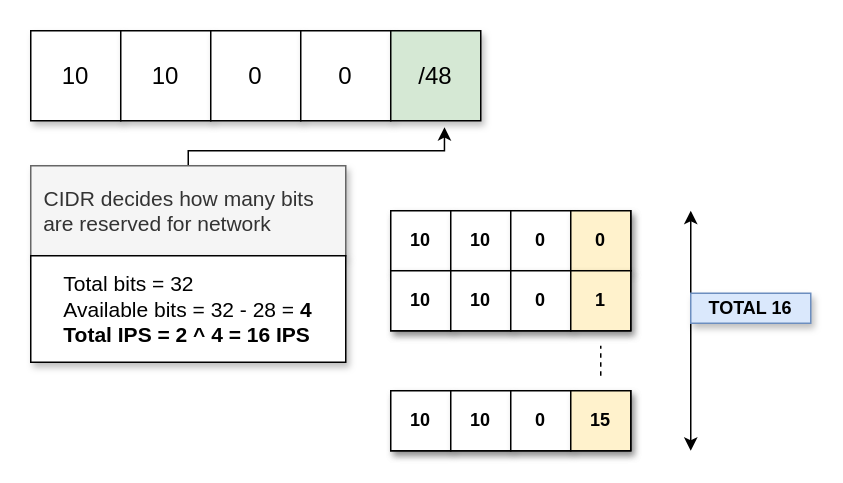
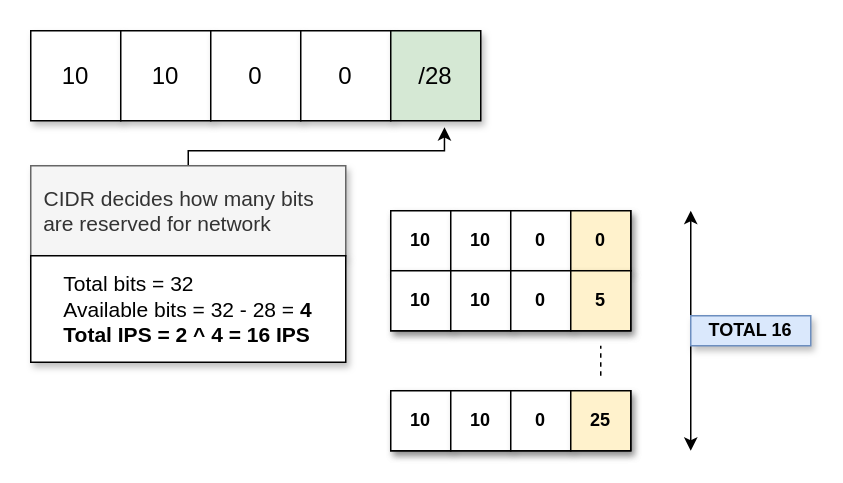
- <mxCell id="6" value="&lt;font style=&quot;font-size: 16px&quot;&gt;/48&lt;/font&gt;" style="rounded=0;whiteSpace=wrap;html=1;shadow=1;fillColor=#d5e8d4;" vertex="1" parent="1"><mxGeometry x="260" y="20" width="60" height="60" as="geometry" /></mxCell>
+ <mxCell id="6" value="&lt;font style=&quot;font-size: 16px&quot;&gt;/28&lt;/font&gt;" style="rounded=0;whiteSpace=wrap;html=1;shadow=1;fillColor=#d5e8d4;" vertex="1" parent="1"><mxGeometry x="260" y="20" width="60" height="60" as="geometry" /></mxCell>
- <mxCell id="19" value="&lt;b&gt;1&lt;/b&gt;" style="rounded=0;whiteSpace=wrap;html=1;shadow=1;fillColor=#fff2cc;" vertex="1" parent="1"><mxGeometry x="380" y="180" width="40" height="40" as="geometry" /></mxCell>
+ <mxCell id="19" value="&lt;b&gt;5&lt;/b&gt;" style="rounded=0;whiteSpace=wrap;html=1;shadow=1;fillColor=#fff2cc;" vertex="1" parent="1"><mxGeometry x="380" y="180" width="40" height="40" as="geometry" /></mxCell>
- <mxCell id="27" value="&lt;b&gt;TOTAL 16&lt;/b&gt;" style="text;html=1;strokeColor=#6c8ebf;fillColor=#dae8fc;align=center;verticalAlign=middle;whiteSpace=wrap;rounded=0;shadow=1;" vertex="1" parent="1"><mxGeometry x="460" y="195" width="80" height="20" as="geometry" /></mxCell>
+ <mxCell id="27" value="&lt;b&gt;TOTAL 16&lt;/b&gt;" style="text;html=1;strokeColor=#6c8ebf;fillColor=#dae8fc;align=center;verticalAlign=middle;whiteSpace=wrap;rounded=0;shadow=1;" vertex="1" parent="1"><mxGeometry x="460" y="210" width="80" height="20" as="geometry" /></mxCell>
- <mxCell id="24" value="&lt;b&gt;15&lt;/b&gt;" style="rounded=0;whiteSpace=wrap;html=1;shadow=1;fillColor=#fff2cc;" vertex="1" parent="1"><mxGeometry x="380" y="260" width="40" height="40" as="geometry" /></mxCell>
+ <mxCell id="24" value="&lt;b&gt;25&lt;/b&gt;" style="rounded=0;whiteSpace=wrap;html=1;shadow=1;fillColor=#fff2cc;" vertex="1" parent="1"><mxGeometry x="380" y="260" width="40" height="40" as="geometry" /></mxCell>
